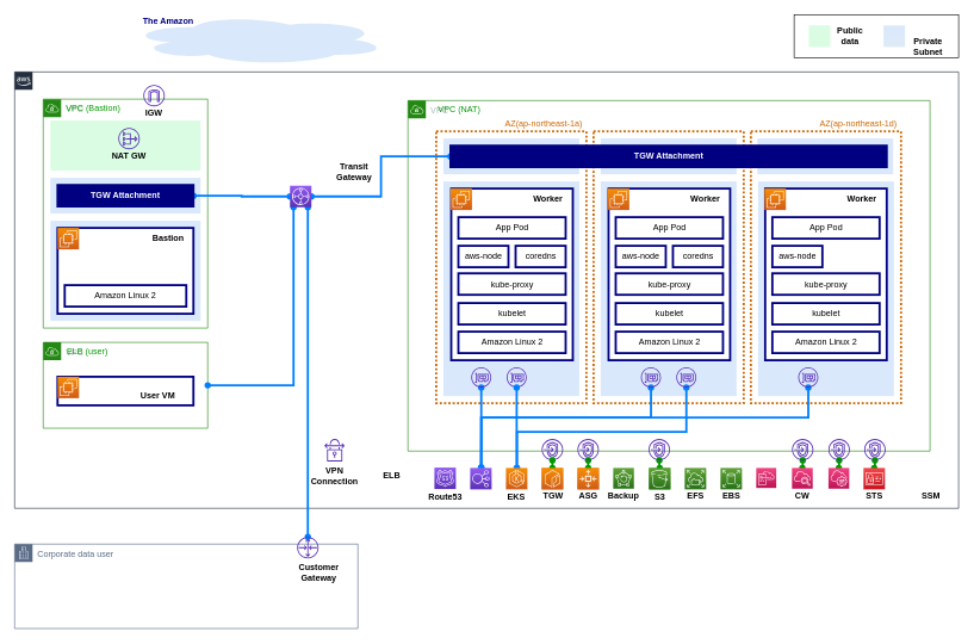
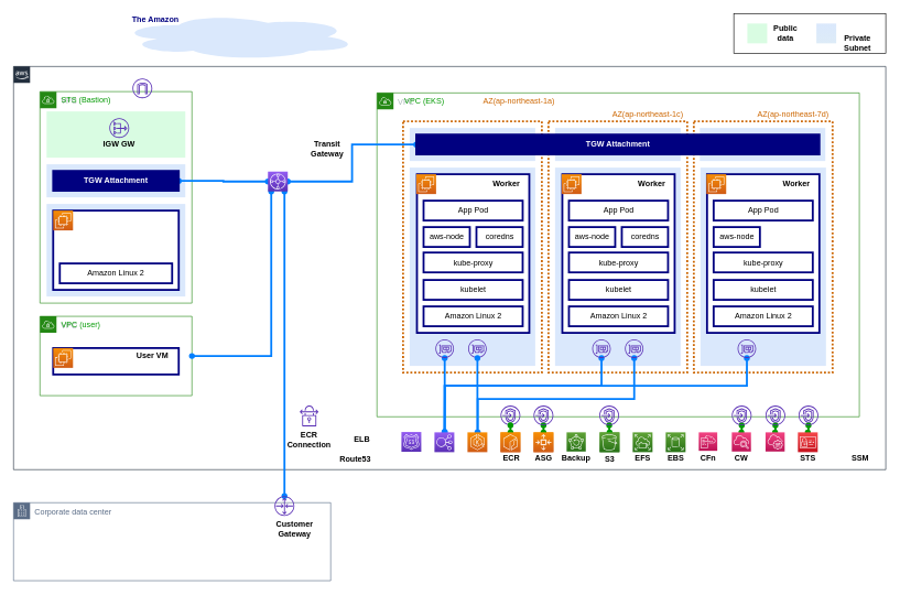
- <mxCell id="84" value="&lt;font color=&quot;#009900&quot;&gt;VPC (Bastion)&lt;/font&gt;" style="text;html=1;strokeColor=none;fillColor=none;align=center;verticalAlign=middle;whiteSpace=wrap;rounded=0;dashed=1;dashPattern=1 1;fontColor=#000000;" parent="1" vertex="1"><mxGeometry x="70" y="141" width="120" height="20" as="geometry" /></mxCell>
+ <mxCell id="84" value="&lt;font color=&quot;#009900&quot;&gt;STS (Bastion)&lt;/font&gt;" style="text;html=1;strokeColor=none;fillColor=none;align=center;verticalAlign=middle;whiteSpace=wrap;rounded=0;dashed=1;dashPattern=1 1;fontColor=#000000;" parent="1" vertex="1"><mxGeometry x="70" y="141" width="120" height="20" as="geometry" /></mxCell>
- <mxCell id="83" value="&lt;font color=&quot;#009900&quot;&gt;VPC (NAT)&lt;/font&gt;" style="text;html=1;strokeColor=none;fillColor=none;align=center;verticalAlign=middle;whiteSpace=wrap;rounded=0;dashed=1;dashPattern=1 1;fontColor=#000000;" parent="1" vertex="1"><mxGeometry x="582" y="143" width="120" height="20" as="geometry" /></mxCell>
+ <mxCell id="83" value="&lt;font color=&quot;#009900&quot;&gt;VPC (EKS)&lt;/font&gt;" style="text;html=1;strokeColor=none;fillColor=none;align=center;verticalAlign=middle;whiteSpace=wrap;rounded=0;dashed=1;dashPattern=1 1;fontColor=#000000;" parent="1" vertex="1"><mxGeometry x="582" y="143" width="120" height="20" as="geometry" /></mxCell>
- <mxCell id="87" value="&lt;b&gt;IGW&lt;/b&gt;" style="text;html=1;strokeColor=none;fillColor=none;align=center;verticalAlign=middle;whiteSpace=wrap;rounded=0;dashed=1;dashPattern=1 1;fontColor=#000000;" parent="1" vertex="1"><mxGeometry x="195" y="148" width="40" height="20" as="geometry" /></mxCell>
- <mxCell id="81" value="&lt;font color=&quot;#cc6600&quot;&gt;AZ(ap-northeast-1a)&lt;/font&gt;" style="text;html=1;strokeColor=none;fillColor=none;align=center;verticalAlign=middle;whiteSpace=wrap;rounded=0;dashed=1;dashPattern=1 1;fontColor=#000000;" parent="1" vertex="1"><mxGeometry x="699.5" y="163" width="120" height="20" as="geometry" /></mxCell>
+ <mxCell id="81" value="&lt;font color=&quot;#cc6600&quot;&gt;AZ(ap-northeast-1a)&lt;/font&gt;" style="text;html=1;strokeColor=none;fillColor=none;align=center;verticalAlign=middle;whiteSpace=wrap;rounded=0;dashed=1;dashPattern=1 1;fontColor=#000000;" parent="1" vertex="1"><mxGeometry x="724.5" y="143" width="120" height="20" as="geometry" /></mxCell>
+ <mxCell id="24" value="&lt;font color=&quot;#cc6600&quot;&gt;AZ(ap-northeast-1c)&lt;/font&gt;" style="text;html=1;strokeColor=none;fillColor=none;align=center;verticalAlign=middle;whiteSpace=wrap;rounded=0;dashed=1;dashPattern=1 1;fontColor=#000000;" parent="1" vertex="1"><mxGeometry x="919.5" y="163" width="120" height="20" as="geometry" /></mxCell>
- <mxCell id="25" value="&lt;font color=&quot;#cc6600&quot;&gt;AZ(ap-northeast-1d)&lt;/font&gt;" style="text;html=1;strokeColor=none;fillColor=none;align=center;verticalAlign=middle;whiteSpace=wrap;rounded=0;dashed=1;dashPattern=1 1;fontColor=#000000;" parent="1" vertex="1"><mxGeometry x="1139.5" y="163" width="120" height="20" as="geometry" /></mxCell>
+ <mxCell id="25" value="&lt;font color=&quot;#cc6600&quot;&gt;AZ(ap-northeast-7d)&lt;/font&gt;" style="text;html=1;strokeColor=none;fillColor=none;align=center;verticalAlign=middle;whiteSpace=wrap;rounded=0;dashed=1;dashPattern=1 1;fontColor=#000000;" parent="1" vertex="1"><mxGeometry x="1139.5" y="163" width="120" height="20" as="geometry" /></mxCell>
- <mxCell id="86" value="&lt;b&gt;NAT GW&lt;/b&gt;" style="text;html=1;strokeColor=none;fillColor=none;align=center;verticalAlign=middle;whiteSpace=wrap;rounded=0;dashed=1;dashPattern=1 1;fontColor=#000000;" parent="1" vertex="1"><mxGeometry x="145" y="208" width="70" height="20" as="geometry" /></mxCell>
+ <mxCell id="86" value="&lt;b&gt;IGW GW&lt;/b&gt;" style="text;html=1;strokeColor=none;fillColor=none;align=center;verticalAlign=middle;whiteSpace=wrap;rounded=0;dashed=1;dashPattern=1 1;fontColor=#000000;" parent="1" vertex="1"><mxGeometry x="145" y="208" width="70" height="20" as="geometry" /></mxCell>
- <mxCell id="85" value="&lt;b&gt;Transit&lt;br&gt;Gateway&lt;/b&gt;" style="text;html=1;strokeColor=none;fillColor=none;align=center;verticalAlign=middle;whiteSpace=wrap;rounded=0;dashed=1;dashPattern=1 1;fontColor=#000000;" parent="1" vertex="1"><mxGeometry x="435" y="230" width="120" height="20" as="geometry" /></mxCell>
+ <mxCell id="85" value="&lt;b&gt;Transit&lt;br&gt;Gateway&lt;/b&gt;" style="text;html=1;strokeColor=none;fillColor=none;align=center;verticalAlign=middle;whiteSpace=wrap;rounded=0;dashed=1;dashPattern=1 1;fontColor=#000000;" parent="1" vertex="1"><mxGeometry x="435" y="215" width="120" height="20" as="geometry" /></mxCell>
- <mxCell id="46" value="&lt;b&gt;Bastion&lt;/b&gt;" style="text;html=1;strokeColor=none;fillColor=none;align=center;verticalAlign=middle;whiteSpace=wrap;rounded=0;fontColor=#000000;" parent="1" vertex="1"><mxGeometry x="210" y="323" width="50" height="20" as="geometry" /></mxCell>
- <mxCell id="82" value="&lt;font color=&quot;#009900&quot;&gt;ELB (user)&lt;/font&gt;" style="text;html=1;strokeColor=none;fillColor=none;align=center;verticalAlign=middle;whiteSpace=wrap;rounded=0;dashed=1;dashPattern=1 1;fontColor=#000000;" parent="1" vertex="1"><mxGeometry x="62" y="481" width="120" height="20" as="geometry" /></mxCell>
+ <mxCell id="82" value="&lt;font color=&quot;#009900&quot;&gt;VPC (user)&lt;/font&gt;" style="text;html=1;strokeColor=none;fillColor=none;align=center;verticalAlign=middle;whiteSpace=wrap;rounded=0;dashed=1;dashPattern=1 1;fontColor=#000000;" parent="1" vertex="1"><mxGeometry x="62" y="481" width="120" height="20" as="geometry" /></mxCell>
- <mxCell id="88" value="&lt;b&gt;User VM&lt;/b&gt;" style="text;html=1;strokeColor=none;fillColor=none;align=center;verticalAlign=middle;whiteSpace=wrap;rounded=0;dashed=1;dashPattern=1 1;fontColor=#000000;" parent="1" vertex="1"><mxGeometry x="187.5" y="543" width="65" height="20" as="geometry" /></mxCell>
+ <mxCell id="88" value="&lt;b&gt;User VM&lt;/b&gt;" style="text;html=1;strokeColor=none;fillColor=none;align=center;verticalAlign=middle;whiteSpace=wrap;rounded=0;dashed=1;dashPattern=1 1;fontColor=#000000;" parent="1" vertex="1"><mxGeometry x="197.5" y="528" width="65" height="20" as="geometry" /></mxCell>
- <mxCell id="118" value="&lt;b&gt;VPN&lt;br&gt;Connection&lt;br&gt;&lt;/b&gt;" style="text;html=1;strokeColor=none;fillColor=none;align=center;verticalAlign=middle;whiteSpace=wrap;rounded=0;dashed=1;dashPattern=1 1;fontColor=#000000;" parent="1" vertex="1"><mxGeometry x="435" y="654.5" width="65" height="20" as="geometry" /></mxCell>
+ <mxCell id="118" value="&lt;b&gt;ECR&lt;br&gt;Connection&lt;br&gt;&lt;/b&gt;" style="text;html=1;strokeColor=none;fillColor=none;align=center;verticalAlign=middle;whiteSpace=wrap;rounded=0;dashed=1;dashPattern=1 1;fontColor=#000000;" parent="1" vertex="1"><mxGeometry x="435" y="654.5" width="65" height="20" as="geometry" /></mxCell>
- <mxCell id="101" value="&lt;b&gt;Route53&lt;/b&gt;" style="text;html=1;strokeColor=none;fillColor=none;align=center;verticalAlign=middle;whiteSpace=wrap;rounded=0;dashed=1;dashPattern=1 1;fontColor=#000000;" parent="1" vertex="1"><mxGeometry x="599.5" y="683.5" width="45" height="20" as="geometry" /></mxCell>
+ <mxCell id="101" value="&lt;b&gt;Route53&lt;/b&gt;" style="text;html=1;strokeColor=none;fillColor=none;align=center;verticalAlign=middle;whiteSpace=wrap;rounded=0;dashed=1;dashPattern=1 1;fontColor=#000000;" parent="1" vertex="1"><mxGeometry x="514.5" y="683.5" width="45" height="20" as="geometry" /></mxCell>
- <mxCell id="99" value="&lt;b&gt;EKS&lt;/b&gt;" style="text;html=1;strokeColor=none;fillColor=none;align=center;verticalAlign=middle;whiteSpace=wrap;rounded=0;dashed=1;dashPattern=1 1;fontColor=#000000;" parent="1" vertex="1"><mxGeometry x="699" y="683.5" width="45" height="20" as="geometry" /></mxCell>
- <mxCell id="98" value="&lt;b&gt;TGW&lt;/b&gt;" style="text;html=1;strokeColor=none;fillColor=none;align=center;verticalAlign=middle;whiteSpace=wrap;rounded=0;dashed=1;dashPattern=1 1;fontColor=#000000;" parent="1" vertex="1"><mxGeometry x="750.5" y="681.5" width="45" height="20" as="geometry" /></mxCell>
+ <mxCell id="98" value="&lt;b&gt;ECR&lt;/b&gt;" style="text;html=1;strokeColor=none;fillColor=none;align=center;verticalAlign=middle;whiteSpace=wrap;rounded=0;dashed=1;dashPattern=1 1;fontColor=#000000;" parent="1" vertex="1"><mxGeometry x="750.5" y="681.5" width="45" height="20" as="geometry" /></mxCell>
+ <mxCell id="92" value="&lt;b&gt;CFn&lt;/b&gt;" style="text;html=1;strokeColor=none;fillColor=none;align=center;verticalAlign=middle;whiteSpace=wrap;rounded=0;dashed=1;dashPattern=1 1;fontColor=#000000;" parent="1" vertex="1"><mxGeometry x="1048.5" y="682.5" width="45" height="20" as="geometry" /></mxCell>
- <mxCell id="56" value="Corporate data user" style="points=[[0,0],[0.25,0],[0.5,0],[0.75,0],[1,0],[1,0.25],[1,0.5],[1,0.75],[1,1],[0.75,1],[0.5,1],[0.25,1],[0,1],[0,0.75],[0,0.5],[0,0.25]];outlineConnect=0;gradientColor=none;html=1;whiteSpace=wrap;fontSize=12;fontStyle=0;shape=mxgraph.aws4.group;grIcon=mxgraph.aws4.group_corporate_data_center;strokeColor=#5A6C86;fillColor=none;verticalAlign=top;align=left;spacingLeft=30;fontColor=#5A6C86;dashed=0;dashPattern=1 1;" parent="1" vertex="1"><mxGeometry x="20" y="760" width="480" height="118" as="geometry" /></mxCell>
+ <mxCell id="56" value="Corporate data center" style="points=[[0,0],[0.25,0],[0.5,0],[0.75,0],[1,0],[1,0.25],[1,0.5],[1,0.75],[1,1],[0.75,1],[0.5,1],[0.25,1],[0,1],[0,0.75],[0,0.5],[0,0.25]];outlineConnect=0;gradientColor=none;html=1;whiteSpace=wrap;fontSize=12;fontStyle=0;shape=mxgraph.aws4.group;grIcon=mxgraph.aws4.group_corporate_data_center;strokeColor=#5A6C86;fillColor=none;verticalAlign=top;align=left;spacingLeft=30;fontColor=#5A6C86;dashed=0;dashPattern=1 1;" parent="1" vertex="1"><mxGeometry x="20" y="760" width="480" height="118" as="geometry" /></mxCell>
